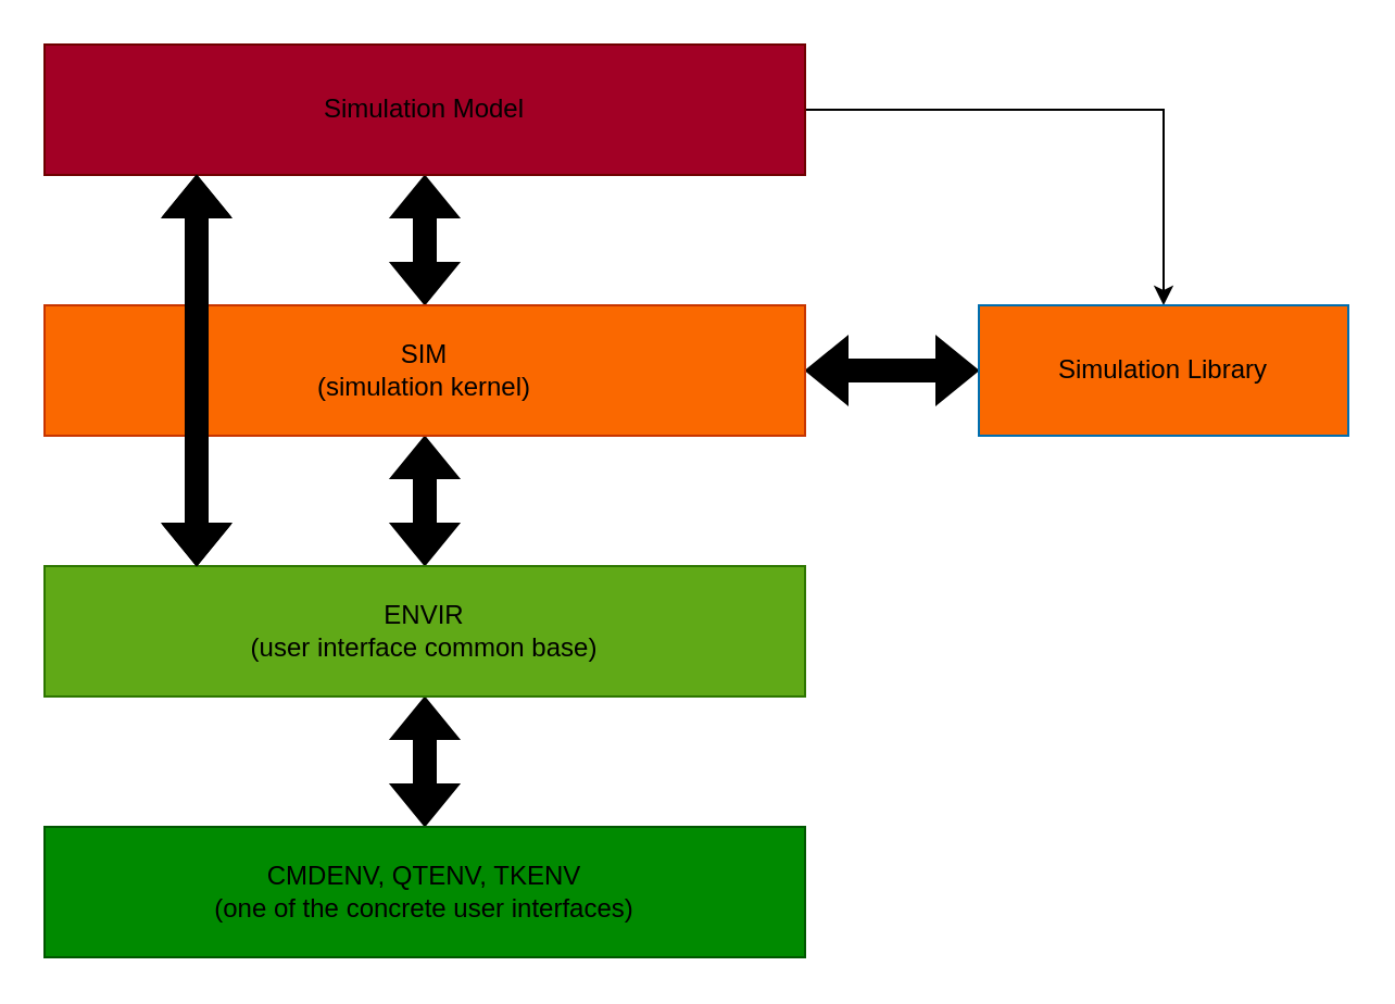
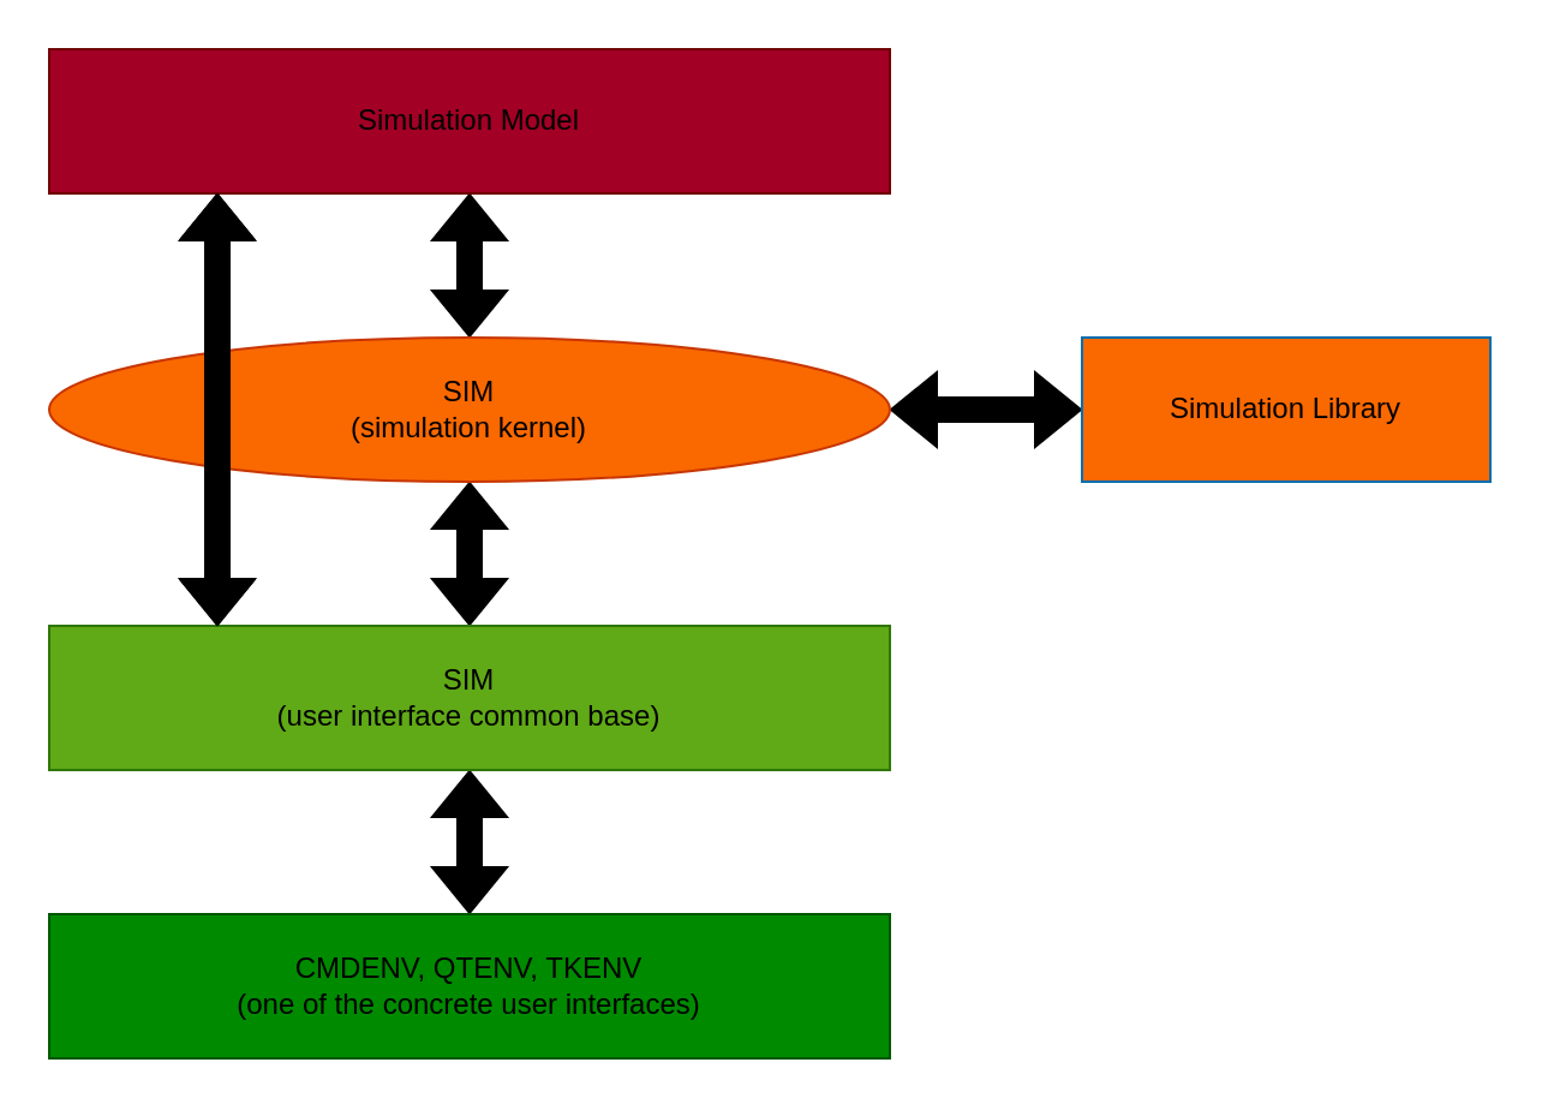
- <mxCell id="3" style="edgeStyle=orthogonalEdgeStyle;rounded=0;orthogonalLoop=1;jettySize=auto;html=1;strokeColor=#000000;" parent="1" source="4" target="11" edge="1"><mxGeometry relative="1" as="geometry" /></mxCell>
- <mxCell id="7" value="SIM&lt;br&gt;(simulation kernel)" style="rounded=0;whiteSpace=wrap;html=1;fillColor=#fa6800;fontColor=#000000;strokeColor=#C73500;" parent="1" vertex="1"><mxGeometry x="20" y="140" width="350" height="60" as="geometry" /></mxCell>
+ <mxCell id="7" value="SIM&lt;br&gt;(simulation kernel)" style="ellipse;whiteSpace=wrap;html=1;fillColor=#fa6800;fontColor=#000000;strokeColor=#C73500;" parent="1" vertex="1"><mxGeometry x="20" y="140" width="350" height="60" as="geometry" /></mxCell>
- <mxCell id="9" value="ENVIR&lt;br&gt;(user interface common base)" style="rounded=0;whiteSpace=wrap;html=1;fillColor=#60a917;fontColor=#000000;strokeColor=#2D7600;" parent="1" vertex="1"><mxGeometry x="20" y="260" width="350" height="60" as="geometry" /></mxCell>
+ <mxCell id="9" value="SIM&lt;br&gt;(user interface common base)" style="rounded=0;whiteSpace=wrap;html=1;fillColor=#60a917;fontColor=#000000;strokeColor=#2D7600;" parent="1" vertex="1"><mxGeometry x="20" y="260" width="350" height="60" as="geometry" /></mxCell>
